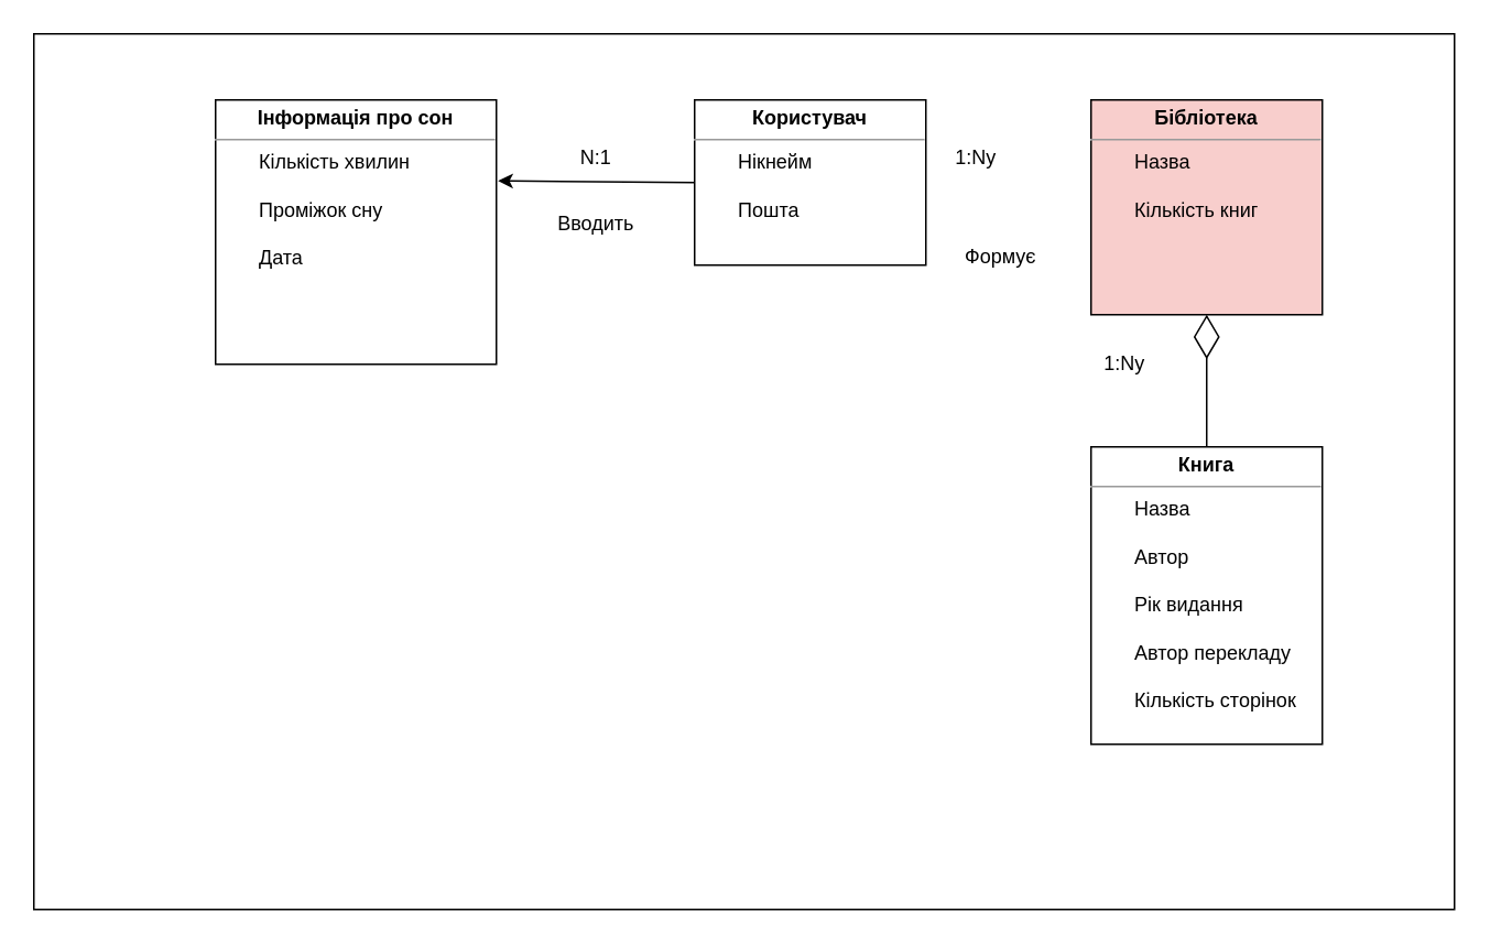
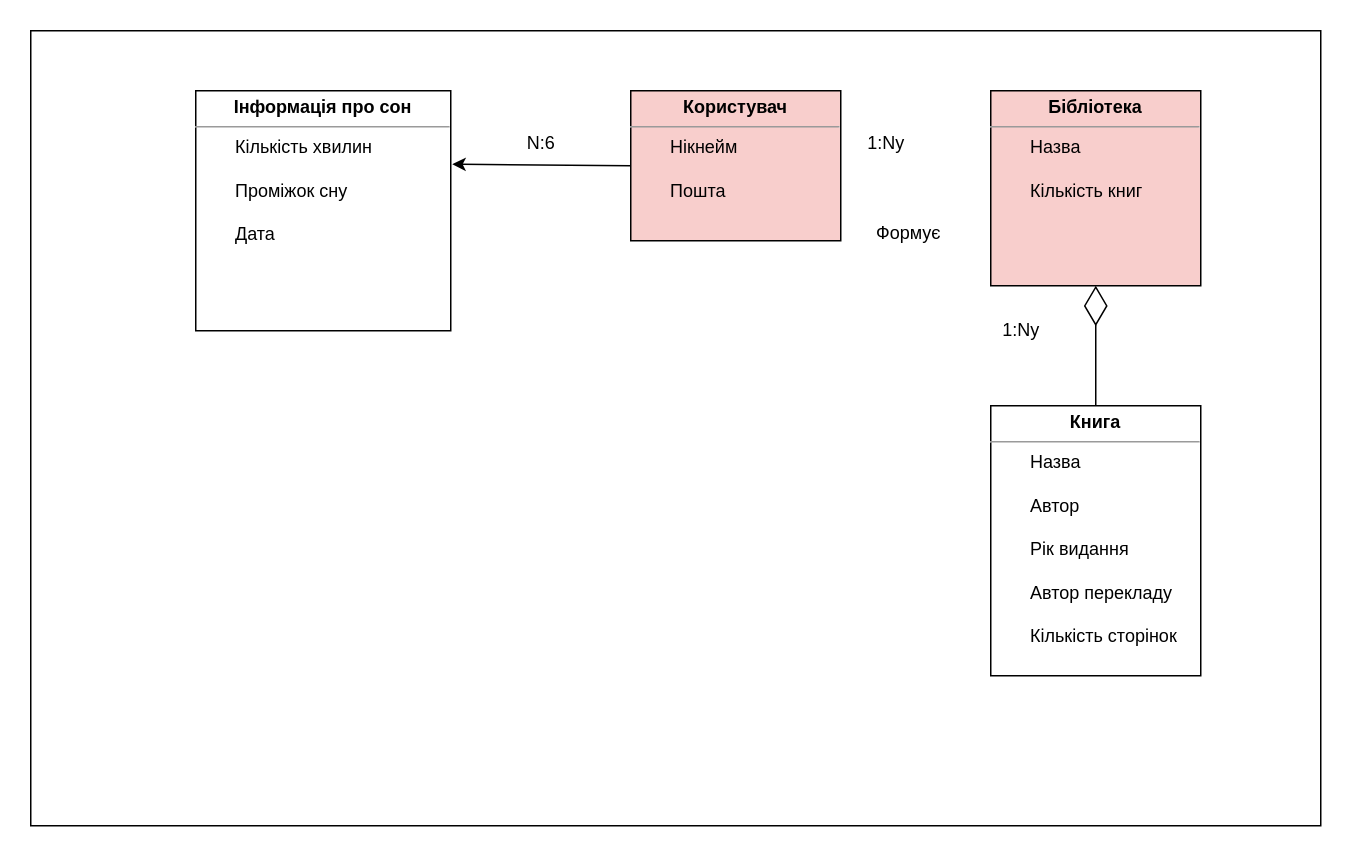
- <mxCell id="9" value="N:1" style="text;html=1;align=center;verticalAlign=middle;resizable=0;points=[];autosize=1;strokeColor=none;fillColor=none;" parent="1" vertex="1"><mxGeometry x="340" y="80" width="40" height="30" as="geometry" /></mxCell>
+ <mxCell id="9" value="N:6" style="text;html=1;align=center;verticalAlign=middle;resizable=0;points=[];autosize=1;strokeColor=none;fillColor=none;" parent="1" vertex="1"><mxGeometry x="340" y="80" width="40" height="30" as="geometry" /></mxCell>
- <mxCell id="3" value="&lt;p style=&quot;margin:0px;margin-top:4px;text-align:center;&quot;&gt;&lt;b&gt;Користувач&lt;/b&gt;&lt;/p&gt;&lt;hr size=&quot;1&quot;&gt;&lt;div style=&quot;height:2px;&quot;&gt;&lt;span style=&quot;white-space: pre;&quot;&gt;&#09;&lt;/span&gt;Нікнейм&lt;br&gt;&lt;span style=&quot;white-space: pre;&quot;&gt;&#09;&lt;/span&gt;&lt;br&gt;&lt;span style=&quot;white-space: pre;&quot;&gt;&#09;&lt;/span&gt;Пошта&lt;br&gt;&lt;br&gt;&lt;span style=&quot;white-space: pre;&quot;&gt;&#09;&lt;/span&gt;&lt;br&gt;&lt;/div&gt;&lt;div style=&quot;height:2px;&quot;&gt;&lt;br&gt;&lt;/div&gt;" style="verticalAlign=top;align=left;overflow=fill;fontSize=12;fontFamily=Helvetica;html=1;" parent="1" vertex="1"><mxGeometry x="420" y="60" width="140" height="100" as="geometry" /></mxCell>
+ <mxCell id="3" value="&lt;p style=&quot;margin:0px;margin-top:4px;text-align:center;&quot;&gt;&lt;b&gt;Користувач&lt;/b&gt;&lt;/p&gt;&lt;hr size=&quot;1&quot;&gt;&lt;div style=&quot;height:2px;&quot;&gt;&lt;span style=&quot;white-space: pre;&quot;&gt;&#09;&lt;/span&gt;Нікнейм&lt;br&gt;&lt;span style=&quot;white-space: pre;&quot;&gt;&#09;&lt;/span&gt;&lt;br&gt;&lt;span style=&quot;white-space: pre;&quot;&gt;&#09;&lt;/span&gt;Пошта&lt;br&gt;&lt;br&gt;&lt;span style=&quot;white-space: pre;&quot;&gt;&#09;&lt;/span&gt;&lt;br&gt;&lt;/div&gt;&lt;div style=&quot;height:2px;&quot;&gt;&lt;br&gt;&lt;/div&gt;" style="verticalAlign=top;align=left;overflow=fill;fontSize=12;fontFamily=Helvetica;html=1;fillColor=#f8cecc;" parent="1" vertex="1"><mxGeometry x="420" y="60" width="140" height="100" as="geometry" /></mxCell>
- <mxCell id="11" value="Вводить" style="text;html=1;align=center;verticalAlign=middle;resizable=0;points=[];autosize=1;strokeColor=none;fillColor=none;" parent="1" vertex="1"><mxGeometry x="325" y="120" width="70" height="30" as="geometry" /></mxCell>
